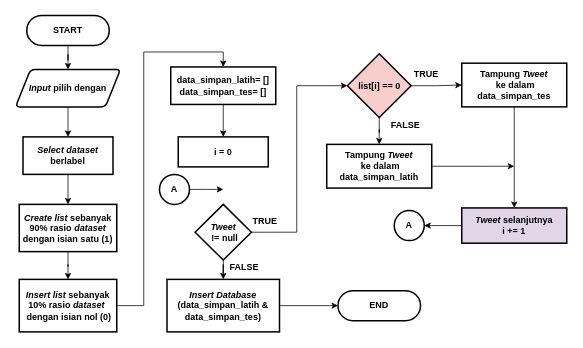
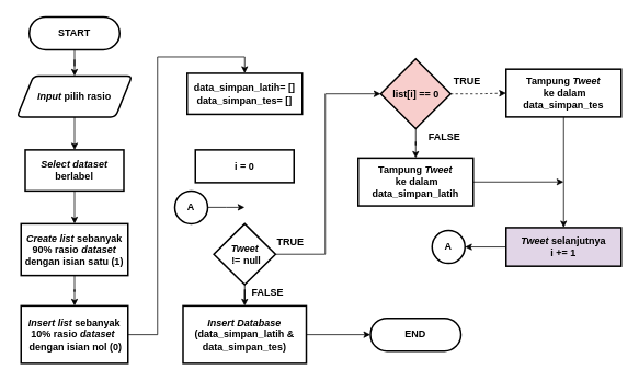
- <mxCell id="18" style="edgeStyle=orthogonalEdgeStyle;rounded=0;orthogonalLoop=1;jettySize=auto;html=1;entryX=0;entryY=0.5;entryDx=0;entryDy=0;" parent="1" source="20" target="24" edge="1"><mxGeometry relative="1" as="geometry" /></mxCell>
+ <mxCell id="18" style="edgeStyle=orthogonalEdgeStyle;rounded=0;orthogonalLoop=1;jettySize=auto;html=1;entryX=0;entryY=0.5;entryDx=0;entryDy=0;dashed=1;" parent="1" source="20" target="24" edge="1"><mxGeometry relative="1" as="geometry" /></mxCell>
- <mxCell id="8" value="&lt;i&gt;Input&lt;/i&gt;&amp;nbsp;pilih dengan" style="shape=parallelogram;html=1;strokeWidth=2;perimeter=parallelogramPerimeter;whiteSpace=wrap;rounded=1;arcSize=12;size=0.144;fontSize=12;fontStyle=1" parent="1" vertex="1"><mxGeometry x="20" y="92" width="140" height="50" as="geometry" /></mxCell>
+ <mxCell id="8" value="&lt;i&gt;Input&lt;/i&gt;&amp;nbsp;pilih rasio" style="shape=parallelogram;html=1;strokeWidth=2;perimeter=parallelogramPerimeter;whiteSpace=wrap;rounded=1;arcSize=12;size=0.144;fontSize=12;fontStyle=1" parent="1" vertex="1"><mxGeometry x="20" y="92" width="140" height="50" as="geometry" /></mxCell>
- <mxCell id="16" style="edgeStyle=orthogonalEdgeStyle;rounded=0;orthogonalLoop=1;jettySize=auto;html=1;entryX=0.5;entryY=0;entryDx=0;entryDy=0;" parent="1" source="17" target="25" edge="1"><mxGeometry relative="1" as="geometry" /></mxCell>
